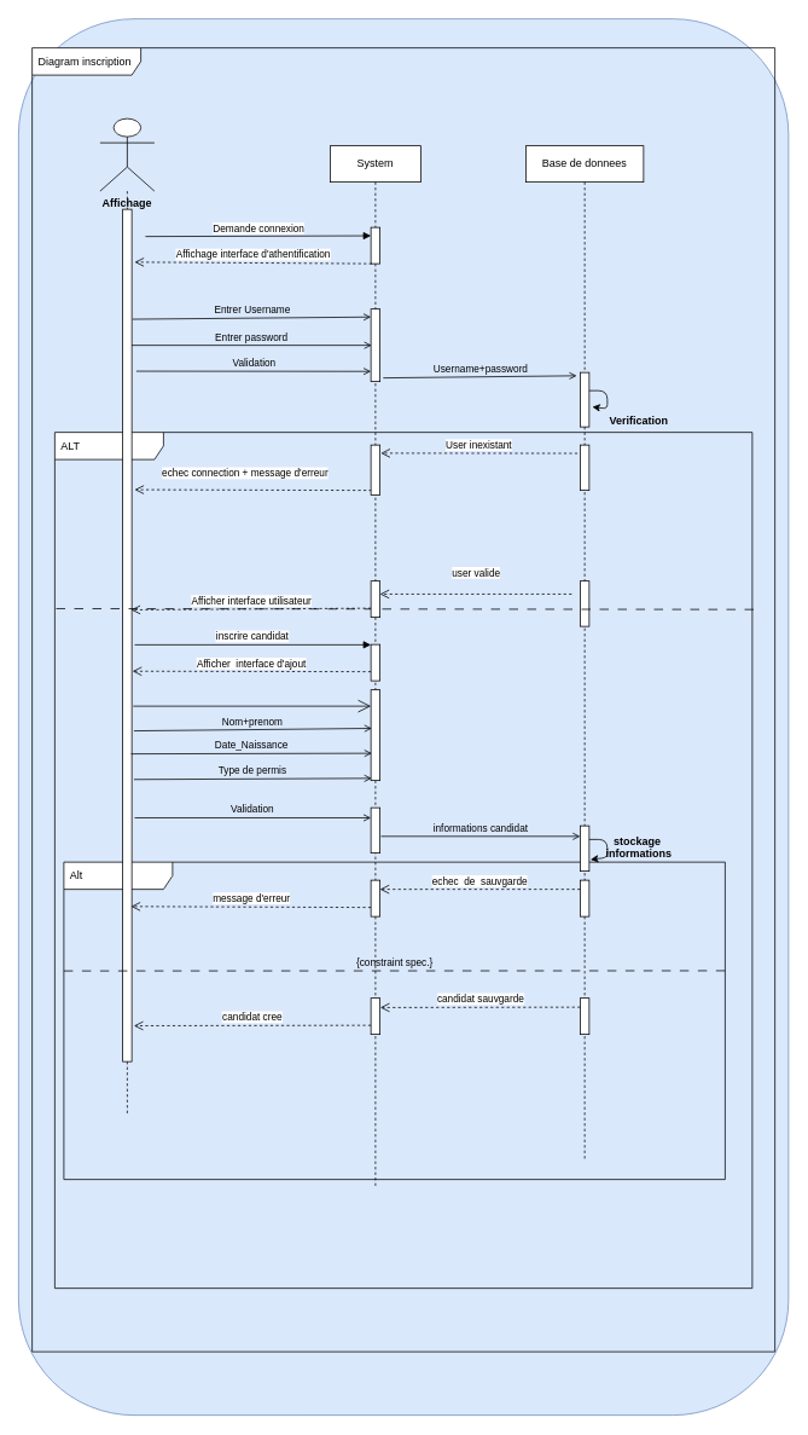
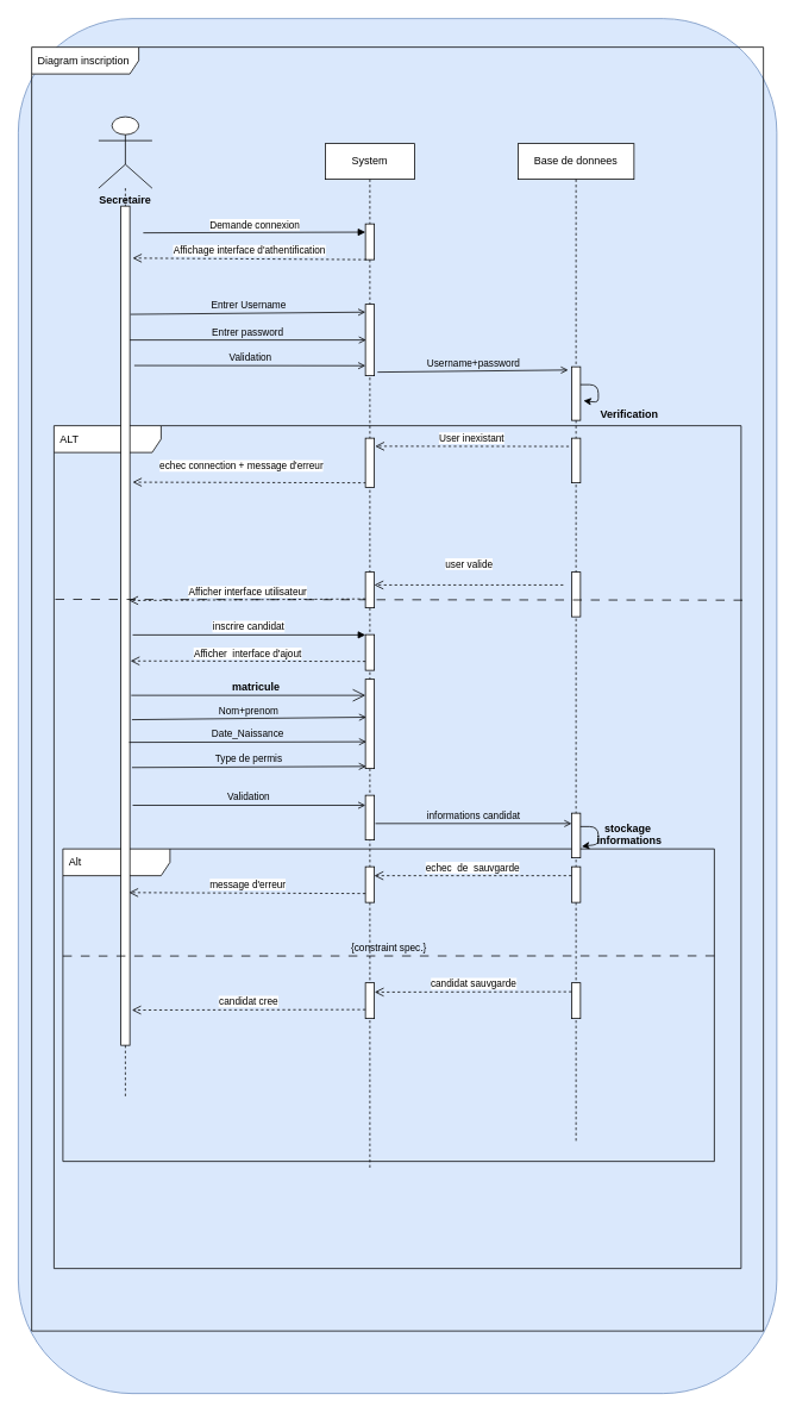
- <mxCell id="17" value="Affichage" style="text;align=center;fontStyle=1;verticalAlign=middle;spacingLeft=3;spacingRight=3;strokeColor=none;rotatable=0;points=[[0,0.5],[1,0.5]];portConstraint=eastwest;" vertex="1" parent="15"><mxGeometry x="-10" y="80" width="80" height="26" as="geometry" /></mxCell>
+ <mxCell id="17" value="Secretaire" style="text;align=center;fontStyle=1;verticalAlign=middle;spacingLeft=3;spacingRight=3;strokeColor=none;rotatable=0;points=[[0,0.5],[1,0.5]];portConstraint=eastwest;" vertex="1" parent="15"><mxGeometry x="-10" y="80" width="80" height="26" as="geometry" /></mxCell>
+ <mxCell id="42" value=" matricule" style="text;align=center;fontStyle=1;verticalAlign=middle;spacingLeft=3;spacingRight=3;strokeColor=none;rotatable=0;points=[[0,0.5],[1,0.5]];portConstraint=eastwest;" vertex="1" parent="1"><mxGeometry x="260" y="760" width="50" height="16" as="geometry" /></mxCell>
